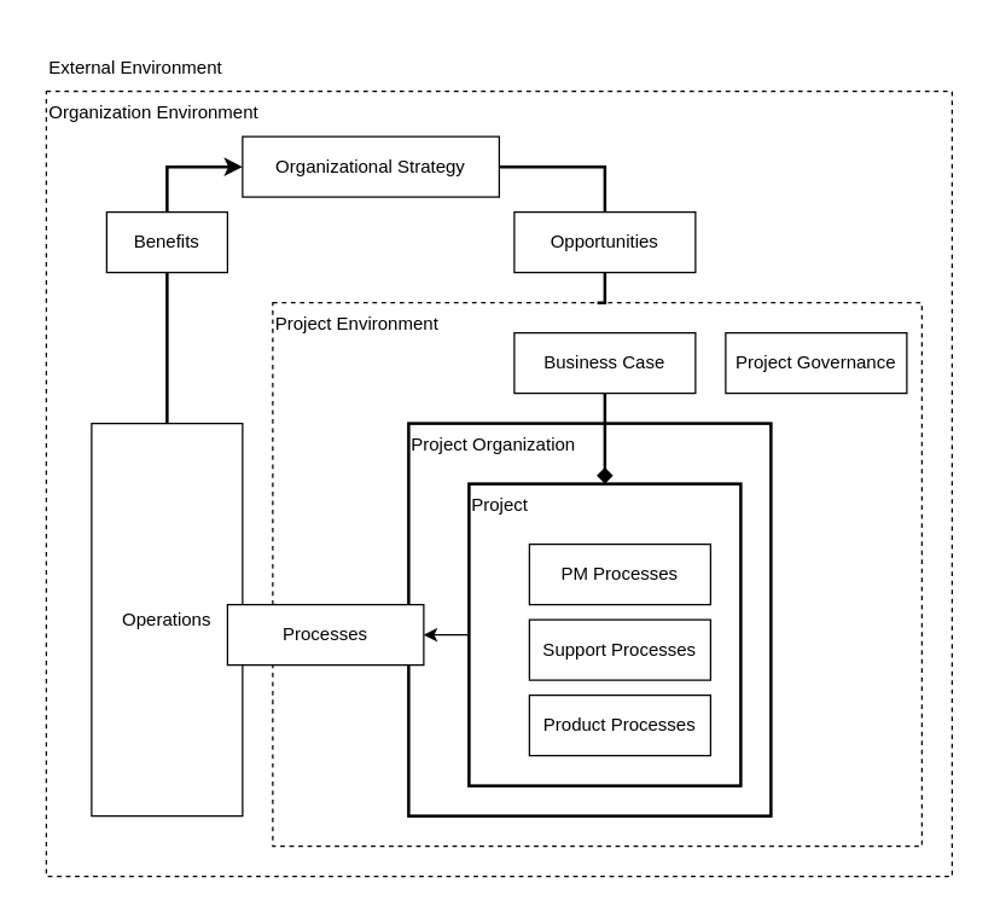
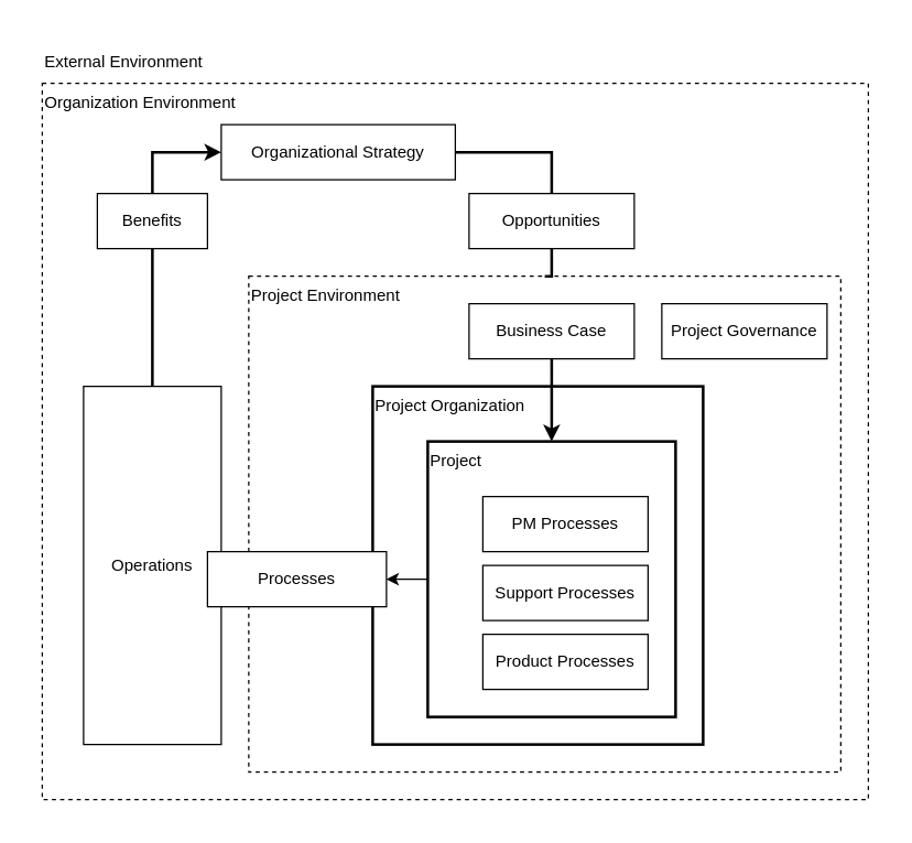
- <mxCell id="16" style="edgeStyle=orthogonalEdgeStyle;rounded=0;orthogonalLoop=1;jettySize=auto;html=1;exitX=0.5;exitY=1;exitDx=0;exitDy=0;entryX=0.5;entryY=0;entryDx=0;entryDy=0;fontColor=#FFFFFF;strokeWidth=2;endArrow=diamond;" parent="1" source="17" target="7" edge="1"><mxGeometry relative="1" as="geometry" /></mxCell>
+ <mxCell id="16" style="edgeStyle=orthogonalEdgeStyle;rounded=0;orthogonalLoop=1;jettySize=auto;html=1;exitX=0.5;exitY=1;exitDx=0;exitDy=0;entryX=0.5;entryY=0;entryDx=0;entryDy=0;fontColor=#FFFFFF;strokeWidth=2;" parent="1" source="17" target="7" edge="1"><mxGeometry relative="1" as="geometry" /></mxCell>
